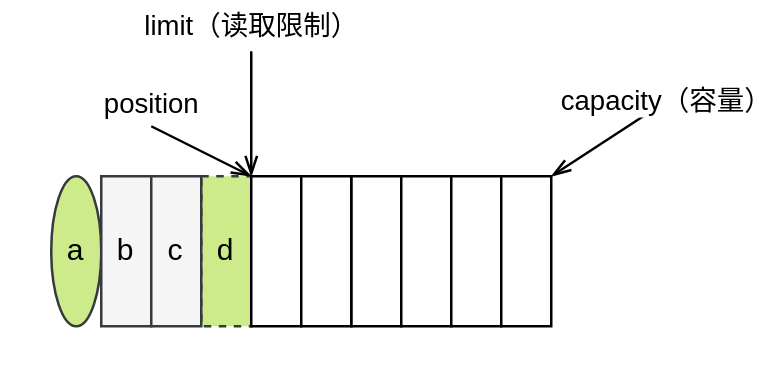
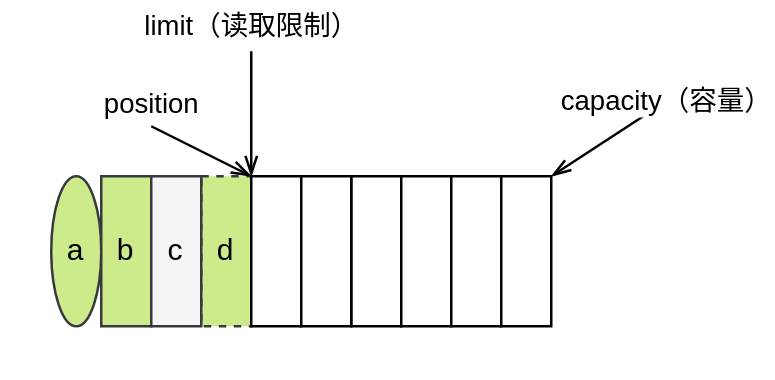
- <mxCell id="3" value="b" style="rounded=0;whiteSpace=wrap;html=1;fillColor=#f5f5f5;strokeColor=#36393d;" vertex="1" parent="1"><mxGeometry x="40" y="70" width="20" height="60" as="geometry" /></mxCell>
+ <mxCell id="3" value="b" style="rounded=0;whiteSpace=wrap;html=1;fillColor=#cdeb8b;strokeColor=#36393d;" vertex="1" parent="1"><mxGeometry x="40" y="70" width="20" height="60" as="geometry" /></mxCell>
